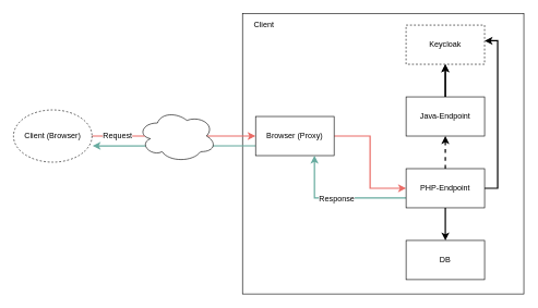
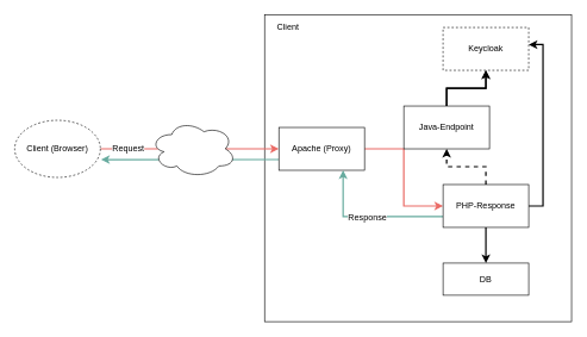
- <mxCell id="9" value="Java-Endpoint" style="rounded=0;whiteSpace=wrap;html=1;" vertex="1" parent="1"><mxGeometry x="620" y="148" width="120" height="60" as="geometry" /></mxCell>
+ <mxCell id="9" value="Java-Endpoint" style="rounded=0;whiteSpace=wrap;html=1;" vertex="1" parent="1"><mxGeometry x="565" y="148" width="120" height="60" as="geometry" /></mxCell>
- <mxCell id="5" value="Browser (Proxy)" style="rounded=0;whiteSpace=wrap;html=1;" vertex="1" parent="1"><mxGeometry x="390" y="178" width="120" height="60" as="geometry" /></mxCell>
+ <mxCell id="5" value="Apache (Proxy)" style="rounded=0;whiteSpace=wrap;html=1;" vertex="1" parent="1"><mxGeometry x="390" y="178" width="120" height="60" as="geometry" /></mxCell>
- <mxCell id="15" value="PHP-Endpoint" style="rounded=0;whiteSpace=wrap;html=1;" vertex="1" parent="1"><mxGeometry x="620" y="258" width="120" height="60" as="geometry" /></mxCell>
+ <mxCell id="15" value="PHP-Response" style="rounded=0;whiteSpace=wrap;html=1;" vertex="1" parent="1"><mxGeometry x="620" y="258" width="120" height="60" as="geometry" /></mxCell>
- <mxCell id="16" value="DB" style="rounded=0;whiteSpace=wrap;html=1;" vertex="1" parent="1"><mxGeometry x="620" y="368" width="120" height="60" as="geometry" /></mxCell>
+ <mxCell id="16" value="DB" style="rounded=0;whiteSpace=wrap;html=1;" vertex="1" parent="1"><mxGeometry x="620" y="368" width="120" height="45" as="geometry" /></mxCell>
